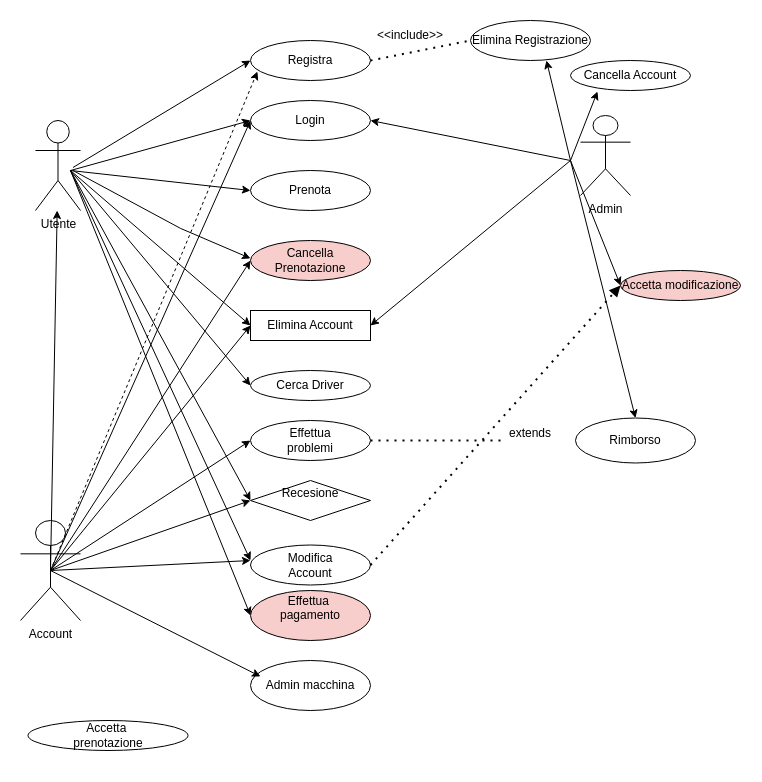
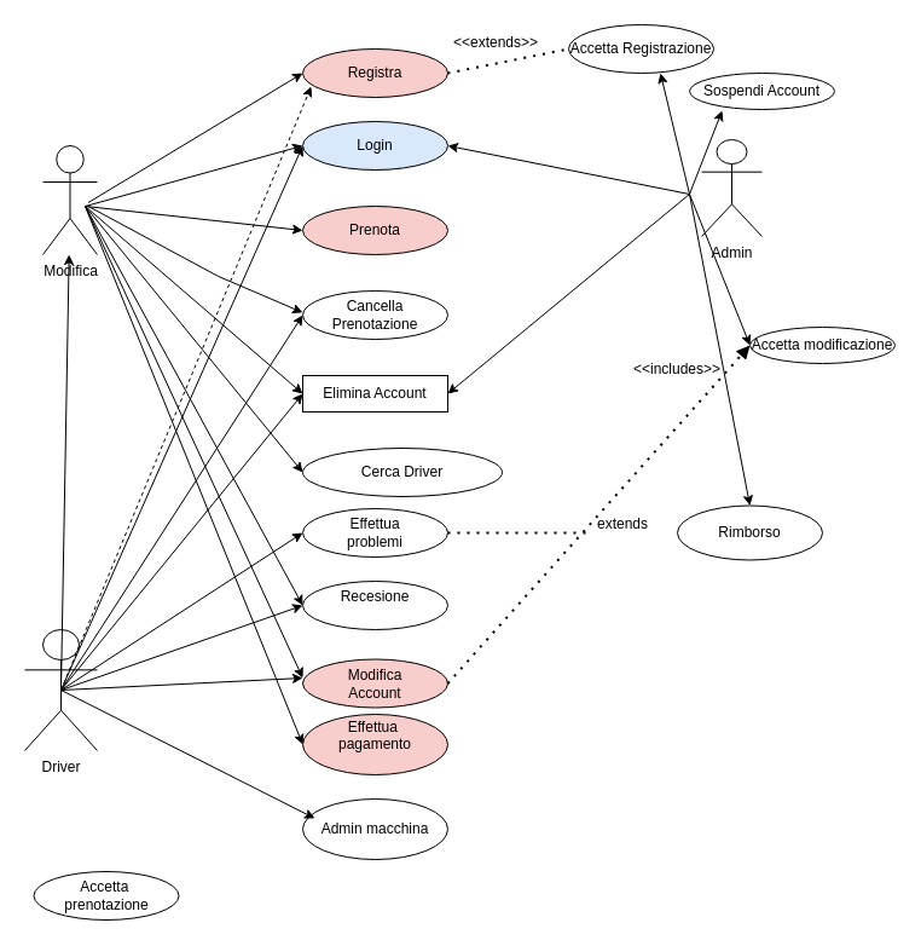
- <mxCell id="40" value="&amp;lt;&amp;lt;include&amp;gt;&amp;gt;" style="text;html=1;align=center;verticalAlign=middle;whiteSpace=wrap;rounded=0;" parent="1" vertex="1"><mxGeometry x="380" y="20" width="60" height="30" as="geometry" /></mxCell>
+ <mxCell id="40" value="&amp;lt;&amp;lt;extends&amp;gt;&amp;gt;" style="text;html=1;align=center;verticalAlign=middle;whiteSpace=wrap;rounded=0;" parent="1" vertex="1"><mxGeometry x="380" y="20" width="60" height="30" as="geometry" /></mxCell>
- <mxCell id="36" value="Elimina Registrazione" style="ellipse;whiteSpace=wrap;html=1;" parent="1" vertex="1"><mxGeometry x="470" y="20" width="120" height="40" as="geometry" /></mxCell>
+ <mxCell id="36" value="Accetta Registrazione" style="ellipse;whiteSpace=wrap;html=1;" parent="1" vertex="1"><mxGeometry x="470" y="20" width="120" height="40" as="geometry" /></mxCell>
- <mxCell id="4" value="Registra" style="ellipse;whiteSpace=wrap;html=1;" parent="1" vertex="1"><mxGeometry x="250" y="40" width="120" height="40" as="geometry" /></mxCell>
+ <mxCell id="4" value="Registra" style="ellipse;whiteSpace=wrap;html=1;fillColor=#f8cecc;" parent="1" vertex="1"><mxGeometry x="250" y="40" width="120" height="40" as="geometry" /></mxCell>
- <mxCell id="47" value="Cancella Account" style="ellipse;whiteSpace=wrap;html=1;" vertex="1" parent="1"><mxGeometry x="570" y="60" width="120" height="30" as="geometry" /></mxCell>
+ <mxCell id="47" value="Sospendi Account" style="ellipse;whiteSpace=wrap;html=1;" vertex="1" parent="1"><mxGeometry x="570" y="60" width="120" height="30" as="geometry" /></mxCell>
- <mxCell id="6" value="Login" style="ellipse;whiteSpace=wrap;html=1;" parent="1" vertex="1"><mxGeometry x="250" y="100" width="120" height="40" as="geometry" /></mxCell>
+ <mxCell id="6" value="Login" style="ellipse;whiteSpace=wrap;html=1;fillColor=#dae8fc;" parent="1" vertex="1"><mxGeometry x="250" y="100" width="120" height="40" as="geometry" /></mxCell>
- <mxCell id="5" value="Prenota" style="ellipse;whiteSpace=wrap;html=1;" parent="1" vertex="1"><mxGeometry x="250" y="170" width="120" height="40" as="geometry" /></mxCell>
+ <mxCell id="5" value="Prenota" style="ellipse;whiteSpace=wrap;html=1;fillColor=#f8cecc;" parent="1" vertex="1"><mxGeometry x="250" y="170" width="120" height="40" as="geometry" /></mxCell>
- <mxCell id="46" value="Utente&lt;div&gt;&lt;br&gt;&lt;/div&gt;" style="shape=umlActor;verticalLabelPosition=bottom;verticalAlign=top;html=1;outlineConnect=0;" parent="1" vertex="1"><mxGeometry x="35" y="120" width="45" height="90" as="geometry" /></mxCell>
+ <mxCell id="46" value="Modifica&lt;div&gt;&lt;br&gt;&lt;/div&gt;" style="shape=umlActor;verticalLabelPosition=bottom;verticalAlign=top;html=1;outlineConnect=0;" parent="1" vertex="1"><mxGeometry x="35" y="120" width="45" height="90" as="geometry" /></mxCell>
- <mxCell id="8" value="Cancella&lt;br&gt;Prenotazione" style="ellipse;whiteSpace=wrap;html=1;fillColor=#f8cecc;" parent="1" vertex="1"><mxGeometry x="250" y="240" width="120" height="40" as="geometry" /></mxCell>
+ <mxCell id="8" value="Cancella&lt;br&gt;Prenotazione" style="ellipse;whiteSpace=wrap;html=1;" parent="1" vertex="1"><mxGeometry x="250" y="240" width="120" height="40" as="geometry" /></mxCell>
- <mxCell id="43" value="Accetta modificazione" style="ellipse;whiteSpace=wrap;html=1;fillColor=#f8cecc;" parent="1" vertex="1"><mxGeometry x="620" y="270" width="120" height="30" as="geometry" /></mxCell>
+ <mxCell id="43" value="Accetta modificazione" style="ellipse;whiteSpace=wrap;html=1;" parent="1" vertex="1"><mxGeometry x="620" y="270" width="120" height="30" as="geometry" /></mxCell>
+ <mxCell id="44" value="&amp;lt;&amp;lt;includes&amp;gt;&amp;gt;" style="text;html=1;align=center;verticalAlign=middle;whiteSpace=wrap;rounded=0;" parent="1" vertex="1"><mxGeometry x="530" y="290" width="60" height="30" as="geometry" /></mxCell>
- <mxCell id="9" value="Cerca Driver" style="ellipse;whiteSpace=wrap;html=1;" parent="1" vertex="1"><mxGeometry x="250" y="370" width="120" height="30" as="geometry" /></mxCell>
+ <mxCell id="9" value="Cerca Driver" style="ellipse;whiteSpace=wrap;html=1;" parent="1" vertex="1"><mxGeometry x="250" y="370" width="165" height="40" as="geometry" /></mxCell>
- <mxCell id="35" value="extends&lt;div&gt;&lt;br&gt;&lt;/div&gt;" style="text;html=1;align=center;verticalAlign=middle;whiteSpace=wrap;rounded=0;" parent="1" vertex="1"><mxGeometry x="500" y="425" width="60" height="30" as="geometry" /></mxCell>
+ <mxCell id="35" value="extends&lt;div&gt;&lt;br&gt;&lt;/div&gt;" style="text;html=1;align=center;verticalAlign=middle;whiteSpace=wrap;rounded=0;" parent="1" vertex="1"><mxGeometry x="485" y="425" width="60" height="30" as="geometry" /></mxCell>
- <mxCell id="31" value="Rimborso" style="ellipse;whiteSpace=wrap;html=1;" parent="1" vertex="1"><mxGeometry x="575" y="417.5" width="120" height="45" as="geometry" /></mxCell>
+ <mxCell id="31" value="Rimborso" style="ellipse;whiteSpace=wrap;html=1;" parent="1" vertex="1"><mxGeometry x="560" y="417.5" width="120" height="45" as="geometry" /></mxCell>
- <mxCell id="11" value="Recesione&lt;div&gt;&lt;br&gt;&lt;/div&gt;" style="rhombus;whiteSpace=wrap;html=1;" parent="1" vertex="1"><mxGeometry x="250" y="480" width="120" height="40" as="geometry" /></mxCell>
+ <mxCell id="11" value="Recesione&lt;div&gt;&lt;br&gt;&lt;/div&gt;" style="ellipse;whiteSpace=wrap;html=1;" parent="1" vertex="1"><mxGeometry x="250" y="480" width="120" height="40" as="geometry" /></mxCell>
- <mxCell id="12" value="Modifica&lt;br&gt;Account" style="ellipse;whiteSpace=wrap;html=1;" parent="1" vertex="1"><mxGeometry x="250" y="544.5" width="120" height="40" as="geometry" /></mxCell>
+ <mxCell id="12" value="Modifica&lt;br&gt;Account" style="ellipse;whiteSpace=wrap;html=1;fillColor=#f8cecc;" parent="1" vertex="1"><mxGeometry x="250" y="544.5" width="120" height="40" as="geometry" /></mxCell>
- <mxCell id="3" value="Account&lt;div&gt;&lt;br&gt;&lt;/div&gt;" style="shape=umlActor;verticalLabelPosition=bottom;verticalAlign=top;html=1;outlineConnect=0;" parent="1" vertex="1"><mxGeometry x="20" y="520" width="60" height="100" as="geometry" /></mxCell>
+ <mxCell id="3" value="Driver&lt;div&gt;&lt;br&gt;&lt;/div&gt;" style="shape=umlActor;verticalLabelPosition=bottom;verticalAlign=top;html=1;outlineConnect=0;" parent="1" vertex="1"><mxGeometry x="20" y="520" width="60" height="100" as="geometry" /></mxCell>
- <mxCell id="37" value="Accetta&amp;nbsp;&lt;br&gt;prenotazione" style="ellipse;whiteSpace=wrap;html=1;" parent="1" vertex="1"><mxGeometry x="27.5" y="720" width="160" height="30" as="geometry" /></mxCell>
+ <mxCell id="37" value="Accetta&amp;nbsp;&lt;br&gt;prenotazione" style="ellipse;whiteSpace=wrap;html=1;" parent="1" vertex="1"><mxGeometry x="27.5" y="720" width="120" height="40" as="geometry" /></mxCell>
